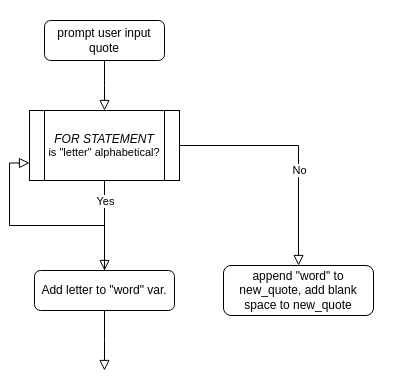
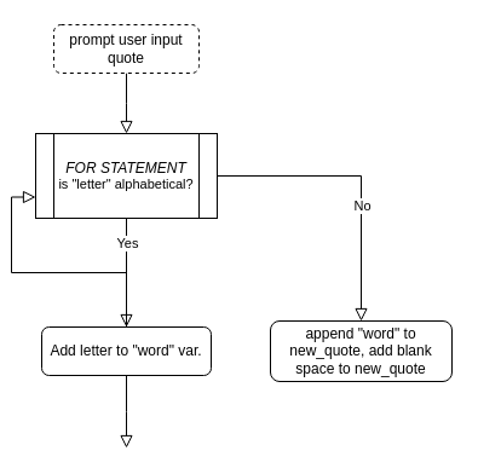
- <mxCell id="3" value="prompt user input quote" style="rounded=1;whiteSpace=wrap;html=1;fontSize=12;glass=0;strokeWidth=1;shadow=0;" parent="1" vertex="1"><mxGeometry x="35" y="20" width="120" height="40" as="geometry" /></mxCell>
+ <mxCell id="3" value="prompt user input quote" style="rounded=1;whiteSpace=wrap;html=1;fontSize=12;glass=0;strokeWidth=1;shadow=0;dashed=1;" parent="1" vertex="1"><mxGeometry x="35" y="20" width="120" height="40" as="geometry" /></mxCell>
